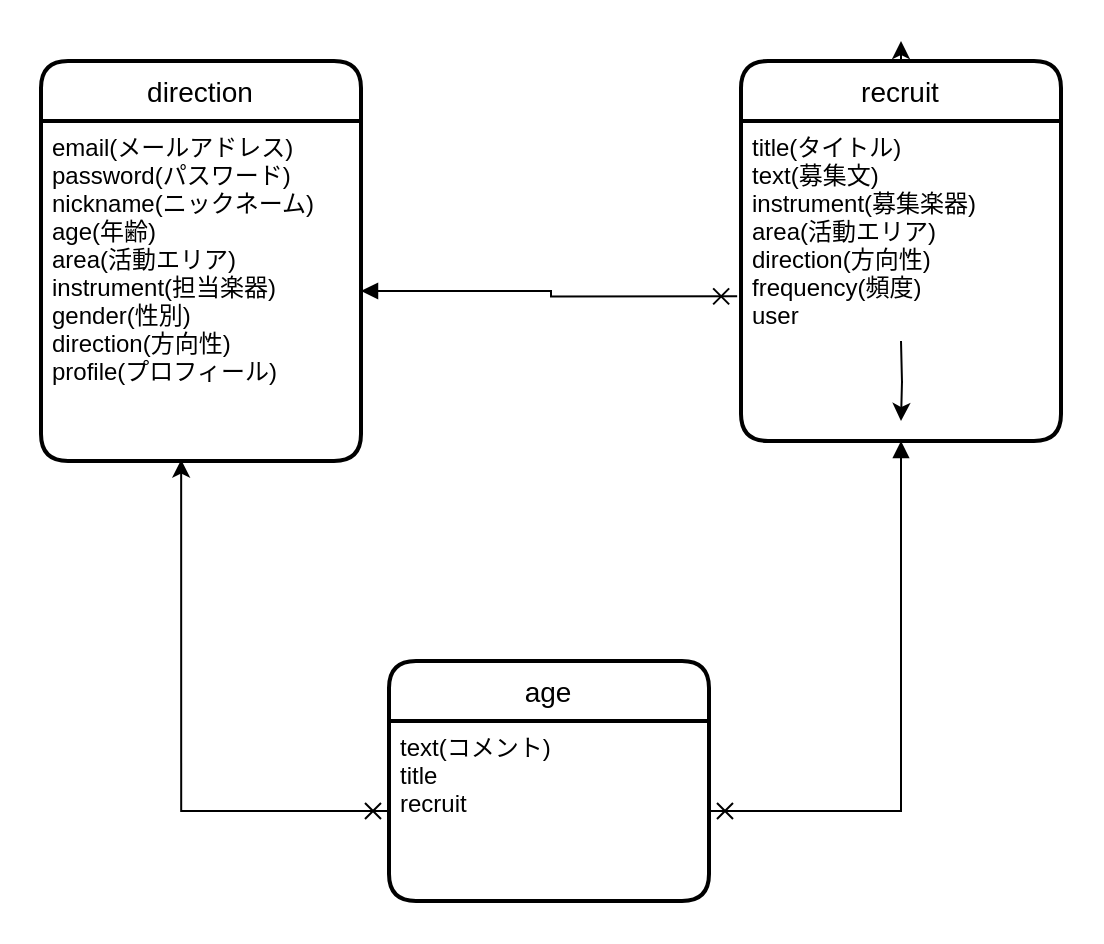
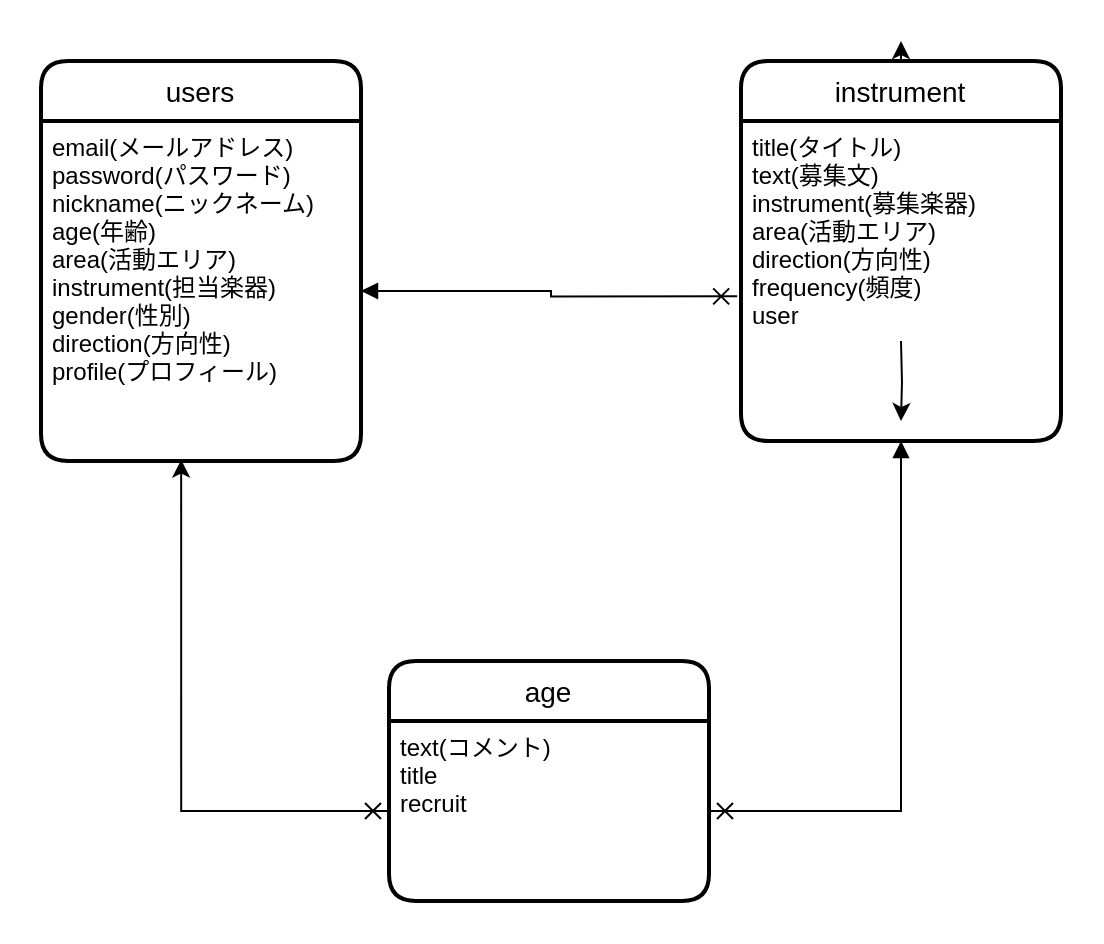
- <mxCell id="2" value="direction" style="swimlane;childLayout=stackLayout;horizontal=1;startSize=30;horizontalStack=0;rounded=1;fontSize=14;fontStyle=0;strokeWidth=2;resizeParent=0;resizeLast=1;shadow=0;dashed=0;align=center;" parent="1" vertex="1"><mxGeometry x="20" y="30" width="160" height="200" as="geometry" /></mxCell>
+ <mxCell id="2" value="users" style="swimlane;childLayout=stackLayout;horizontal=1;startSize=30;horizontalStack=0;rounded=1;fontSize=14;fontStyle=0;strokeWidth=2;resizeParent=0;resizeLast=1;shadow=0;dashed=0;align=center;" parent="1" vertex="1"><mxGeometry x="20" y="30" width="160" height="200" as="geometry" /></mxCell>
- <mxCell id="6" value="recruit" style="swimlane;childLayout=stackLayout;horizontal=1;startSize=30;horizontalStack=0;rounded=1;fontSize=14;fontStyle=0;strokeWidth=2;resizeParent=0;resizeLast=1;shadow=0;dashed=0;align=center;" parent="1" vertex="1"><mxGeometry x="370" y="30" width="160" height="190" as="geometry" /></mxCell>
+ <mxCell id="6" value="instrument" style="swimlane;childLayout=stackLayout;horizontal=1;startSize=30;horizontalStack=0;rounded=1;fontSize=14;fontStyle=0;strokeWidth=2;resizeParent=0;resizeLast=1;shadow=0;dashed=0;align=center;" parent="1" vertex="1"><mxGeometry x="370" y="30" width="160" height="190" as="geometry" /></mxCell>
